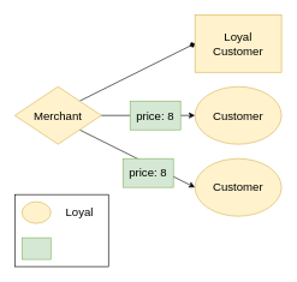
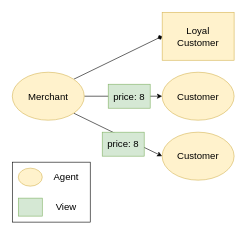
- <mxCell id="6" value="Merchant" style="rhombus;whiteSpace=wrap;html=1;fontSize=16;fillColor=#fff2cc;strokeColor=#d6b656;" vertex="1" parent="1"><mxGeometry x="20" y="120" width="120" height="80" as="geometry" /></mxCell>
+ <mxCell id="6" value="Merchant" style="ellipse;whiteSpace=wrap;html=1;fontSize=16;fillColor=#fff2cc;strokeColor=#d6b656;" vertex="1" parent="1"><mxGeometry x="20" y="120" width="120" height="80" as="geometry" /></mxCell>
- <mxCell id="11" value="Loyal" style="text;html=1;strokeColor=none;fillColor=none;align=center;verticalAlign=middle;whiteSpace=wrap;rounded=0;fontSize=16;" vertex="1" parent="1"><mxGeometry x="80" y="280" width="60" height="30" as="geometry" /></mxCell>
+ <mxCell id="11" value="Agent" style="text;html=1;strokeColor=none;fillColor=none;align=center;verticalAlign=middle;whiteSpace=wrap;rounded=0;fontSize=16;" vertex="1" parent="1"><mxGeometry x="80" y="280" width="60" height="30" as="geometry" /></mxCell>
+ <mxCell id="15" value="View" style="text;html=1;strokeColor=none;fillColor=none;align=center;verticalAlign=middle;whiteSpace=wrap;rounded=0;fontSize=16;" vertex="1" parent="1"><mxGeometry x="80" y="330" width="60" height="30" as="geometry" /></mxCell>
